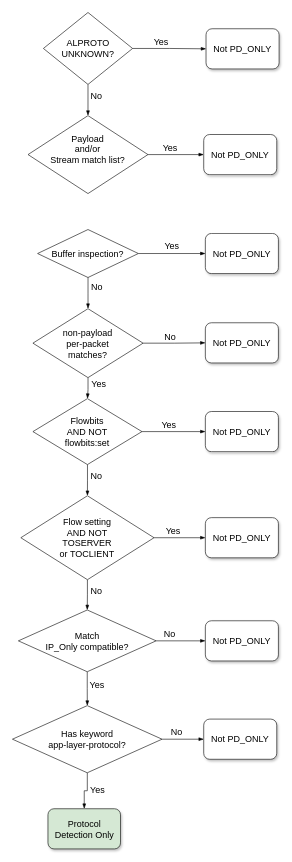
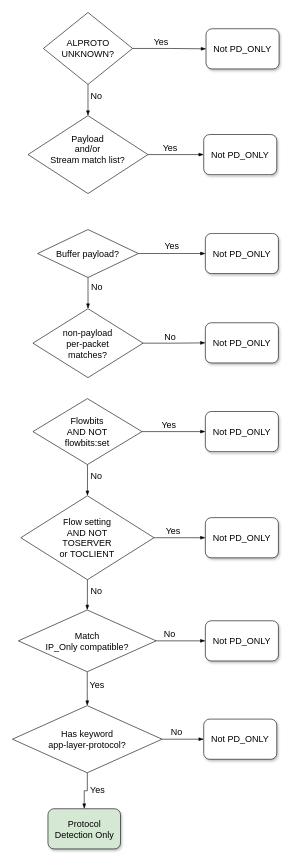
- <mxCell id="13" value="Buffer inspection?" style="rhombus;whiteSpace=wrap;html=1;fontSize=15;" parent="1" vertex="1"><mxGeometry x="62.25" y="382" width="168" height="80" as="geometry" /></mxCell>
+ <mxCell id="13" value="Buffer payload?" style="rhombus;whiteSpace=wrap;html=1;fontSize=15;" parent="1" vertex="1"><mxGeometry x="62.25" y="382" width="168" height="80" as="geometry" /></mxCell>
- <mxCell id="14" style="edgeStyle=orthogonalEdgeStyle;rounded=0;orthogonalLoop=1;jettySize=auto;html=1;fontSize=15;endArrow=blockThin;endFill=1;" parent="1" source="18" target="27" edge="1"><mxGeometry relative="1" as="geometry"><mxPoint x="146.3" y="604.975" as="sourcePoint" /><mxPoint x="146.3" y="716.01" as="targetPoint" /></mxGeometry></mxCell>
- <mxCell id="15" value="Yes" style="edgeLabel;html=1;align=center;verticalAlign=middle;resizable=0;points=[];fontSize=15;" parent="14" vertex="1" connectable="0"><mxGeometry x="0.062" y="3" relative="1" as="geometry"><mxPoint x="14" y="-9" as="offset" /></mxGeometry></mxCell>
